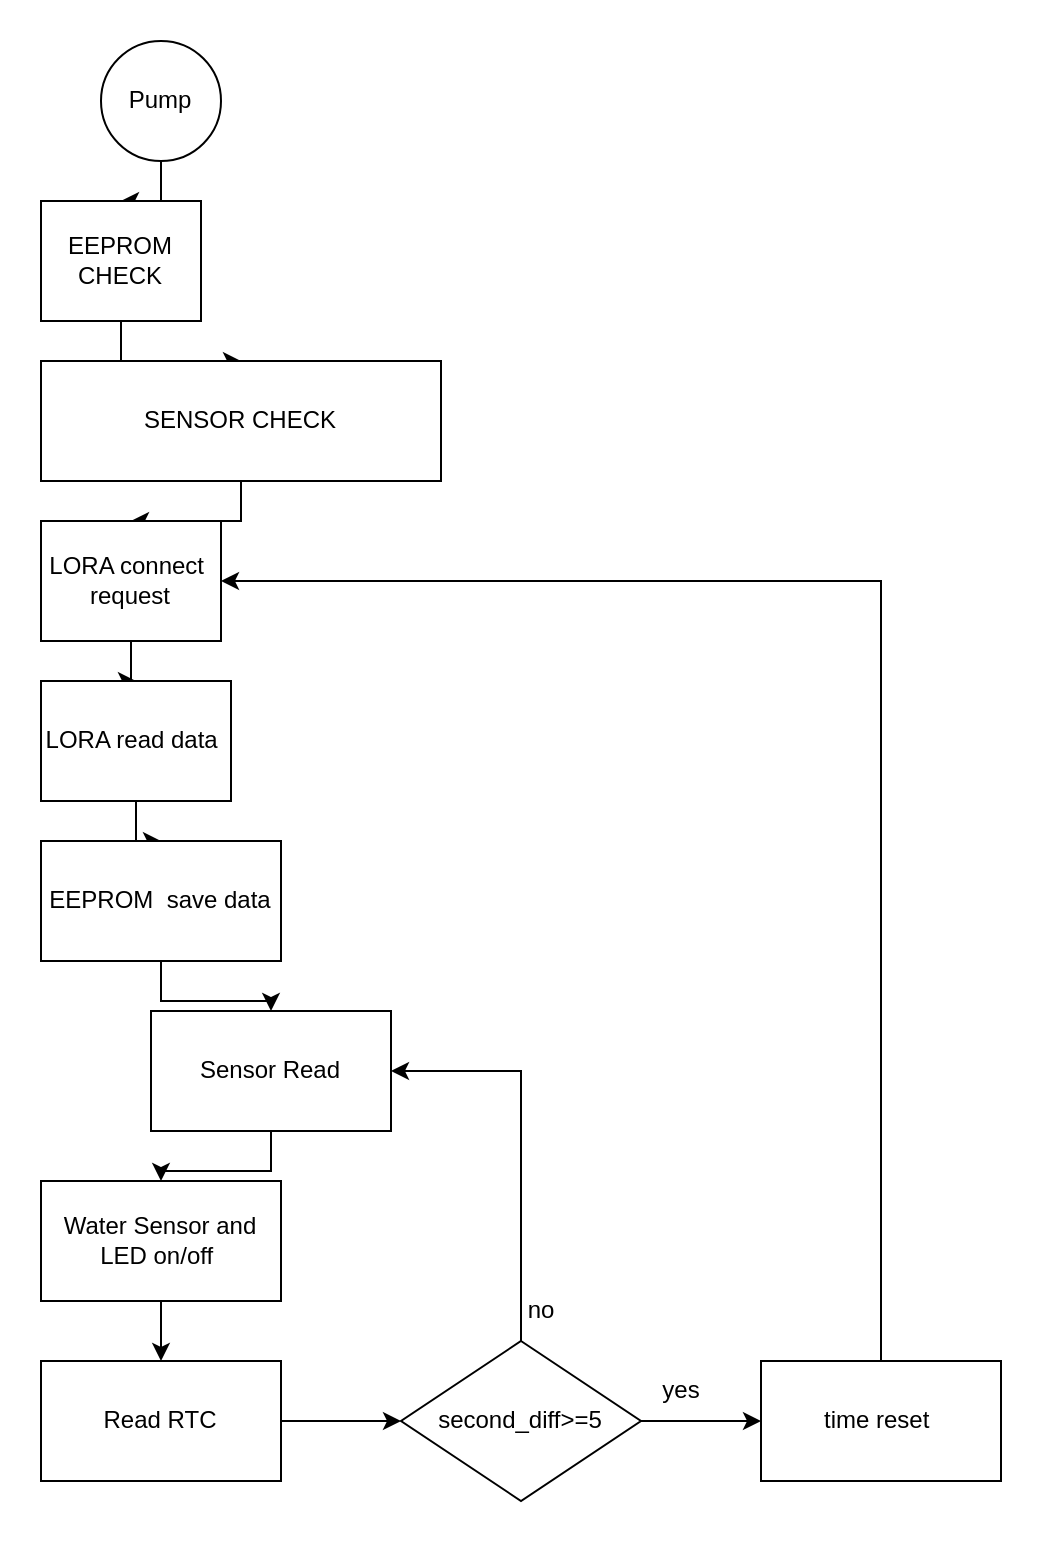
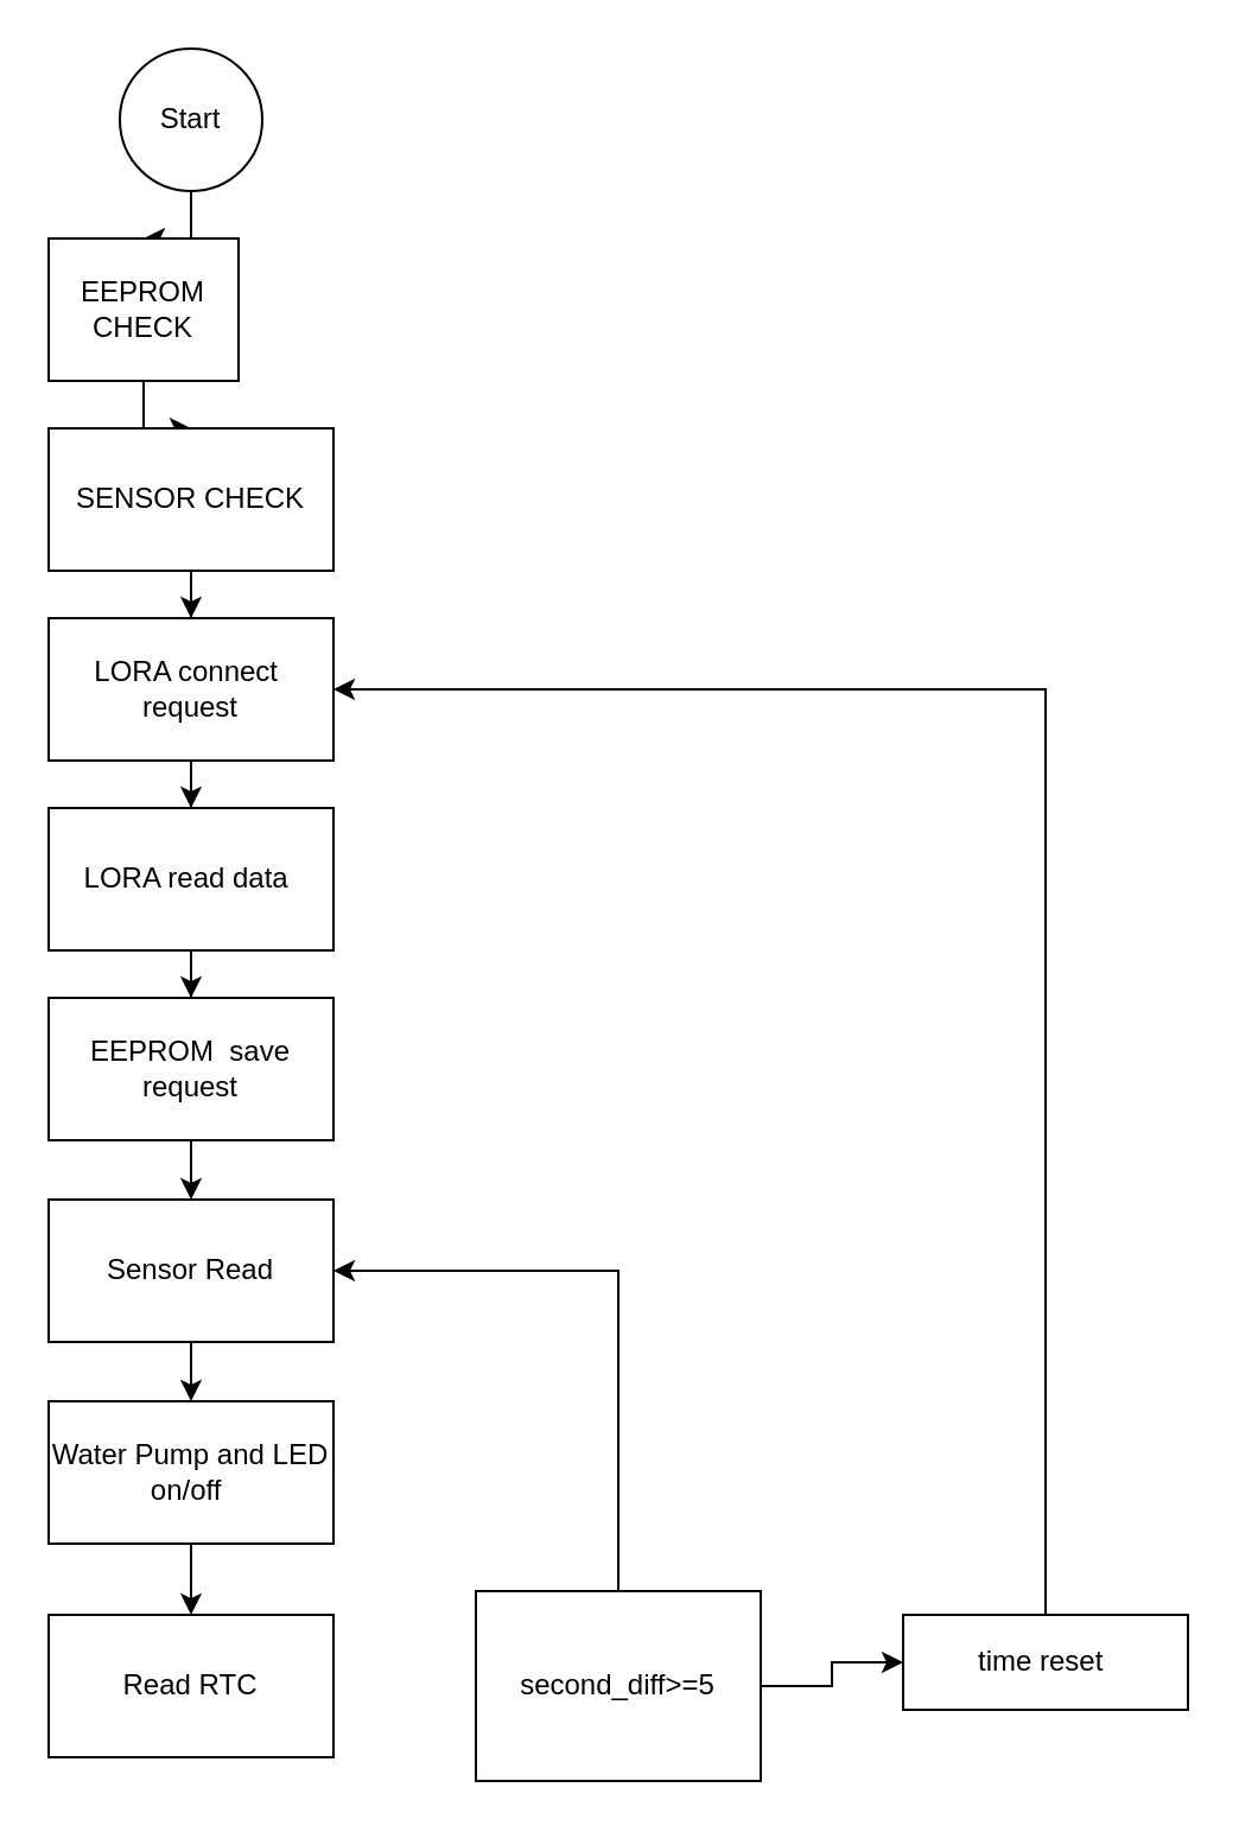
- <mxCell id="3" value="Pump" style="ellipse;whiteSpace=wrap;html=1;aspect=fixed;" vertex="1" parent="1"><mxGeometry x="50" y="20" width="60" height="60" as="geometry" /></mxCell>
+ <mxCell id="3" value="Start" style="ellipse;whiteSpace=wrap;html=1;aspect=fixed;" vertex="1" parent="1"><mxGeometry x="50" y="20" width="60" height="60" as="geometry" /></mxCell>
- <mxCell id="7" value="SENSOR CHECK" style="rounded=0;whiteSpace=wrap;html=1;" vertex="1" parent="1"><mxGeometry x="20" y="180" width="200" height="60" as="geometry" /></mxCell>
+ <mxCell id="7" value="SENSOR CHECK" style="rounded=0;whiteSpace=wrap;html=1;" vertex="1" parent="1"><mxGeometry x="20" y="180" width="120" height="60" as="geometry" /></mxCell>
- <mxCell id="9" value="LORA connect&amp;nbsp; request" style="rounded=0;whiteSpace=wrap;html=1;" vertex="1" parent="1"><mxGeometry x="20" y="260" width="90" height="60" as="geometry" /></mxCell>
+ <mxCell id="9" value="LORA connect&amp;nbsp; request" style="rounded=0;whiteSpace=wrap;html=1;" vertex="1" parent="1"><mxGeometry x="20" y="260" width="120" height="60" as="geometry" /></mxCell>
- <mxCell id="11" value="LORA read data&amp;nbsp;" style="rounded=0;whiteSpace=wrap;html=1;" vertex="1" parent="1"><mxGeometry x="20" y="340" width="95" height="60" as="geometry" /></mxCell>
+ <mxCell id="11" value="LORA read data&amp;nbsp;" style="rounded=0;whiteSpace=wrap;html=1;" vertex="1" parent="1"><mxGeometry x="20" y="340" width="120" height="60" as="geometry" /></mxCell>
- <mxCell id="13" value="EEPROM&amp;nbsp; save data" style="rounded=0;whiteSpace=wrap;html=1;" vertex="1" parent="1"><mxGeometry x="20" y="420" width="120" height="60" as="geometry" /></mxCell>
+ <mxCell id="13" value="EEPROM&amp;nbsp; save request" style="rounded=0;whiteSpace=wrap;html=1;" vertex="1" parent="1"><mxGeometry x="20" y="420" width="120" height="60" as="geometry" /></mxCell>
- <mxCell id="15" value="Sensor Read" style="rounded=0;whiteSpace=wrap;html=1;" vertex="1" parent="1"><mxGeometry x="75" y="505" width="120" height="60" as="geometry" /></mxCell>
+ <mxCell id="15" value="Sensor Read" style="rounded=0;whiteSpace=wrap;html=1;" vertex="1" parent="1"><mxGeometry x="20" y="505" width="120" height="60" as="geometry" /></mxCell>
- <mxCell id="17" value="Water Sensor and LED on/off&amp;nbsp;" style="rounded=0;whiteSpace=wrap;html=1;" vertex="1" parent="1"><mxGeometry x="20" y="590" width="120" height="60" as="geometry" /></mxCell>
+ <mxCell id="17" value="Water Pump and LED on/off&amp;nbsp;" style="rounded=0;whiteSpace=wrap;html=1;" vertex="1" parent="1"><mxGeometry x="20" y="590" width="120" height="60" as="geometry" /></mxCell>
- <mxCell id="26" value="no" style="text;html=1;align=center;verticalAlign=middle;resizable=0;points=[];autosize=1;strokeColor=none;fillColor=none;" vertex="1" parent="1"><mxGeometry x="250" y="640" width="40" height="30" as="geometry" /></mxCell>
- <mxCell id="25" value="yes" style="text;html=1;align=center;verticalAlign=middle;resizable=0;points=[];autosize=1;strokeColor=none;fillColor=none;" vertex="1" parent="1"><mxGeometry x="320" y="680" width="40" height="30" as="geometry" /></mxCell>
- <mxCell id="18" style="edgeStyle=orthogonalEdgeStyle;rounded=0;orthogonalLoop=1;jettySize=auto;html=1;entryX=0;entryY=0.5;entryDx=0;entryDy=0;" edge="1" parent="1" source="19" target="22"><mxGeometry relative="1" as="geometry" /></mxCell>
- <mxCell id="22" value="second_diff&amp;gt;=5" style="rhombus;whiteSpace=wrap;html=1;" vertex="1" parent="1"><mxGeometry x="200" y="670" width="120" height="80" as="geometry" /></mxCell>
+ <mxCell id="22" value="second_diff&amp;gt;=5" style="whiteSpace=wrap;html=1;rounded=0;" vertex="1" parent="1"><mxGeometry x="200" y="670" width="120" height="80" as="geometry" /></mxCell>
- <mxCell id="24" value="time reset&amp;nbsp;" style="rounded=0;whiteSpace=wrap;html=1;" vertex="1" parent="1"><mxGeometry x="380" y="680" width="120" height="60" as="geometry" /></mxCell>
+ <mxCell id="24" value="time reset&amp;nbsp;" style="rounded=0;whiteSpace=wrap;html=1;" vertex="1" parent="1"><mxGeometry x="380" y="680" width="120" height="40" as="geometry" /></mxCell>
